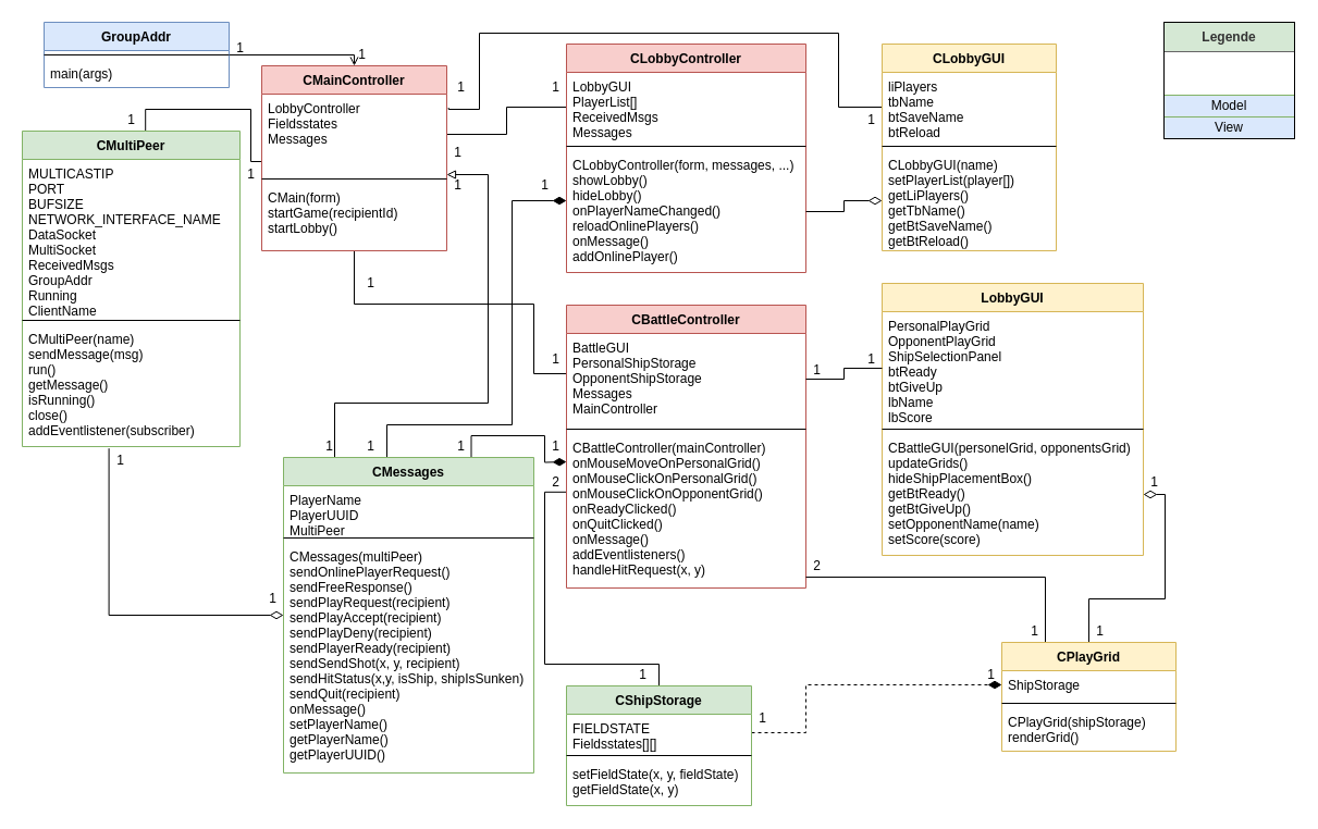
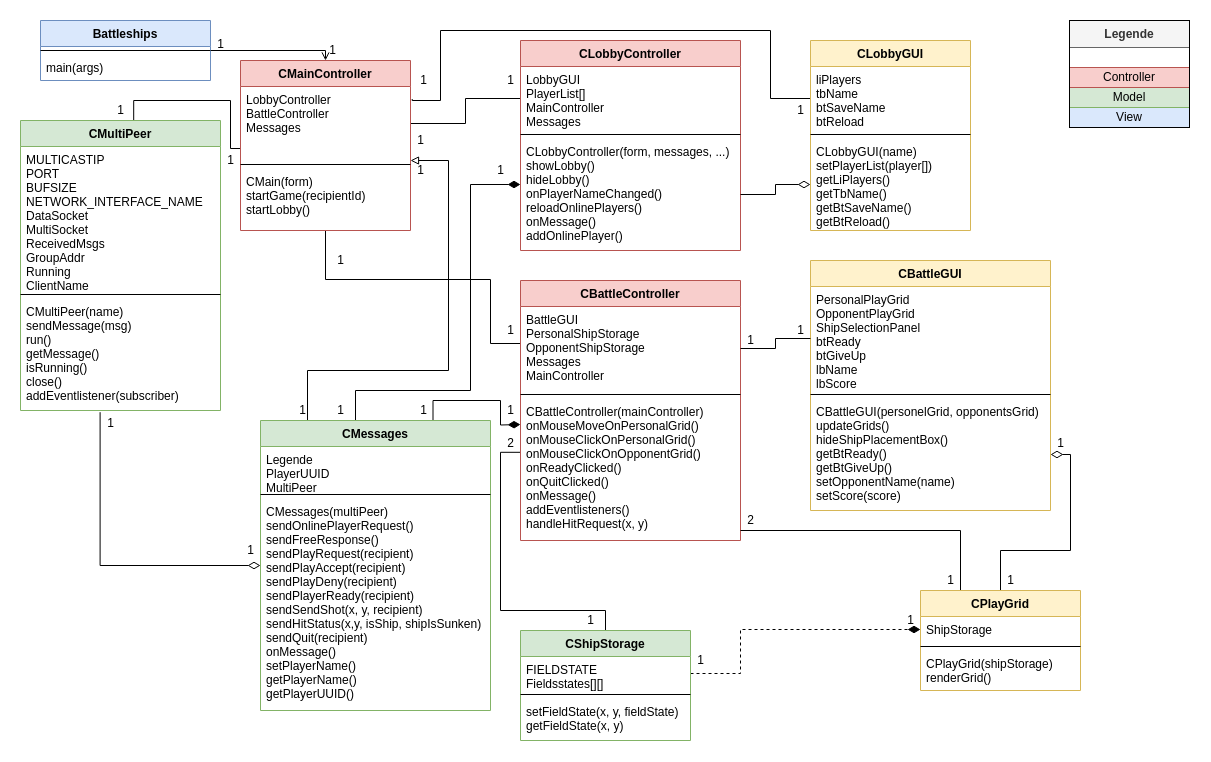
- <mxCell id="29" value="GroupAddr" style="swimlane;fontStyle=1;align=center;verticalAlign=top;childLayout=stackLayout;horizontal=1;startSize=26;horizontalStack=0;resizeParent=1;resizeParentMax=0;resizeLast=0;collapsible=1;marginBottom=0;fillColor=#dae8fc;strokeColor=#6c8ebf;" parent="1" vertex="1"><mxGeometry x="40" width="170" height="60" as="geometry" y="20" /></mxCell>
+ <mxCell id="29" value="Battleships" style="swimlane;fontStyle=1;align=center;verticalAlign=top;childLayout=stackLayout;horizontal=1;startSize=26;horizontalStack=0;resizeParent=1;resizeParentMax=0;resizeLast=0;collapsible=1;marginBottom=0;fillColor=#dae8fc;strokeColor=#6c8ebf;" parent="1" vertex="1"><mxGeometry x="40" width="170" height="60" as="geometry" y="20" /></mxCell>
- <mxCell id="63" value="&lt;b&gt;Legende&lt;/b&gt;" style="rounded=0;whiteSpace=wrap;html=1;fillColor=#d5e8d4;strokeColor=#666666;fontColor=#333333;" parent="1" vertex="1"><mxGeometry x="1069" width="120" height="27" as="geometry" y="20" /></mxCell>
+ <mxCell id="63" value="&lt;b&gt;Legende&lt;/b&gt;" style="rounded=0;whiteSpace=wrap;html=1;fillColor=#f5f5f5;strokeColor=#666666;fontColor=#333333;" parent="1" vertex="1"><mxGeometry x="1069" width="120" height="27" as="geometry" y="20" /></mxCell>
+ <mxCell id="62" value="Controller" style="rounded=0;whiteSpace=wrap;html=1;fillColor=#f8cecc;strokeColor=#b85450;" parent="1" vertex="1"><mxGeometry x="1069" y="67" width="120" height="20" as="geometry" /></mxCell>
- <mxCell id="41" value="LobbyGUI&#10;PlayerList[]&#10;ReceivedMsgs&#10;Messages" style="text;strokeColor=none;fillColor=none;align=left;verticalAlign=top;spacingLeft=4;spacingRight=4;overflow=hidden;rotatable=0;points=[[0,0.5],[1,0.5]];portConstraint=eastwest;" parent="40" vertex="1"><mxGeometry y="26" width="220" height="64" as="geometry" /></mxCell>
+ <mxCell id="41" value="LobbyGUI&#10;PlayerList[]&#10;MainController&#10;Messages" style="text;strokeColor=none;fillColor=none;align=left;verticalAlign=top;spacingLeft=4;spacingRight=4;overflow=hidden;rotatable=0;points=[[0,0.5],[1,0.5]];portConstraint=eastwest;" parent="40" vertex="1"><mxGeometry y="26" width="220" height="64" as="geometry" /></mxCell>
- <mxCell id="61" value="Model" style="rounded=0;whiteSpace=wrap;html=1;fillColor=#dae8fc;strokeColor=#82b366;" parent="1" vertex="1"><mxGeometry x="1069" y="87" width="120" height="20" as="geometry" /></mxCell>
+ <mxCell id="61" value="Model" style="rounded=0;whiteSpace=wrap;html=1;fillColor=#d5e8d4;strokeColor=#82b366;" parent="1" vertex="1"><mxGeometry x="1069" y="87" width="120" height="20" as="geometry" /></mxCell>
- <mxCell id="33" value="LobbyController&#10;Fieldsstates&#10;Messages" style="text;strokeColor=none;fillColor=none;align=left;verticalAlign=top;spacingLeft=4;spacingRight=4;overflow=hidden;rotatable=0;points=[[0,0.5],[1,0.5]];portConstraint=eastwest;" parent="32" vertex="1"><mxGeometry y="26" width="170" height="74" as="geometry" /></mxCell>
+ <mxCell id="33" value="LobbyController&#10;BattleController&#10;Messages" style="text;strokeColor=none;fillColor=none;align=left;verticalAlign=top;spacingLeft=4;spacingRight=4;overflow=hidden;rotatable=0;points=[[0,0.5],[1,0.5]];portConstraint=eastwest;" parent="32" vertex="1"><mxGeometry y="26" width="170" height="74" as="geometry" /></mxCell>
- <mxCell id="56" value="LobbyGUI" style="swimlane;fontStyle=1;align=center;verticalAlign=top;childLayout=stackLayout;horizontal=1;startSize=26;horizontalStack=0;resizeParent=1;resizeParentMax=0;resizeLast=0;collapsible=1;marginBottom=0;fillColor=#fff2cc;strokeColor=#d6b656;" parent="1" vertex="1"><mxGeometry x="810" y="260" width="240" height="250" as="geometry"><mxRectangle x="790" y="240" width="100" height="26" as="alternateBounds" /></mxGeometry></mxCell>
+ <mxCell id="56" value="CBattleGUI" style="swimlane;fontStyle=1;align=center;verticalAlign=top;childLayout=stackLayout;horizontal=1;startSize=26;horizontalStack=0;resizeParent=1;resizeParentMax=0;resizeLast=0;collapsible=1;marginBottom=0;fillColor=#fff2cc;strokeColor=#d6b656;" parent="1" vertex="1"><mxGeometry x="810" y="260" width="240" height="250" as="geometry"><mxRectangle x="790" y="240" width="100" height="26" as="alternateBounds" /></mxGeometry></mxCell>
- <mxCell id="53" value="PlayerName&#10;PlayerUUID&#10;MultiPeer" style="text;strokeColor=none;fillColor=none;align=left;verticalAlign=top;spacingLeft=4;spacingRight=4;overflow=hidden;rotatable=0;points=[[0,0.5],[1,0.5]];portConstraint=eastwest;" parent="52" vertex="1"><mxGeometry y="26" width="230" height="44" as="geometry" /></mxCell>
+ <mxCell id="53" value="Legende&#10;PlayerUUID&#10;MultiPeer" style="text;strokeColor=none;fillColor=none;align=left;verticalAlign=top;spacingLeft=4;spacingRight=4;overflow=hidden;rotatable=0;points=[[0,0.5],[1,0.5]];portConstraint=eastwest;" parent="52" vertex="1"><mxGeometry y="26" width="230" height="44" as="geometry" /></mxCell>
